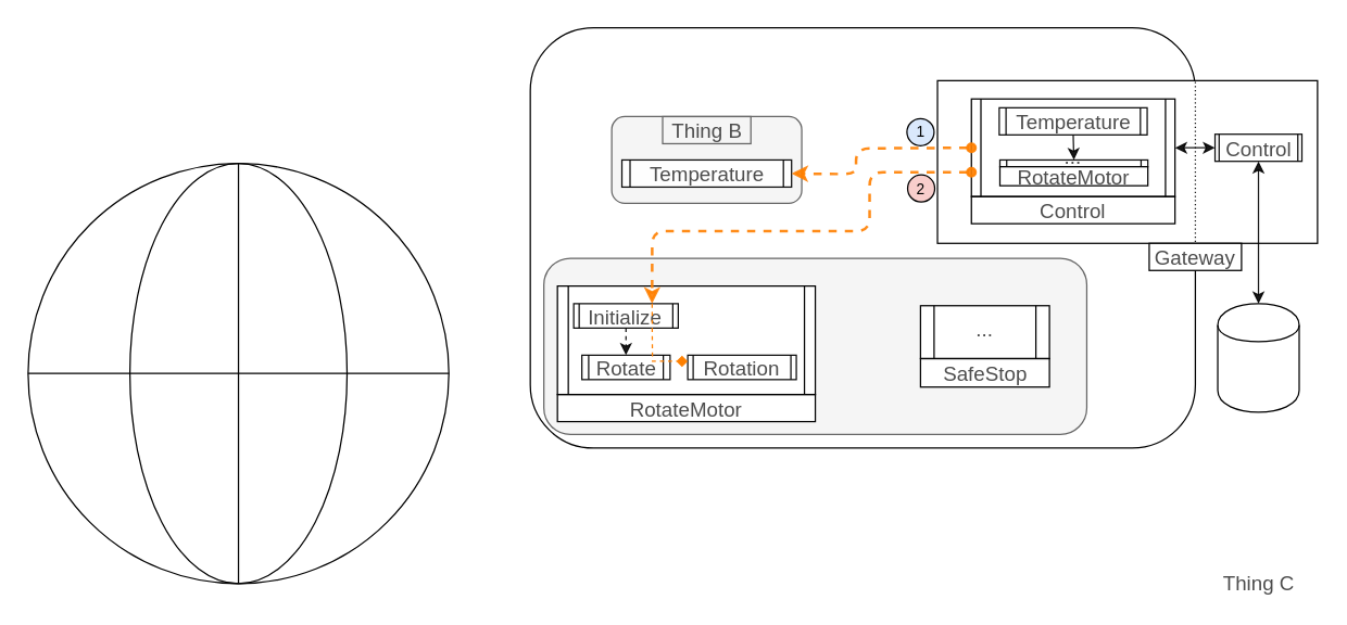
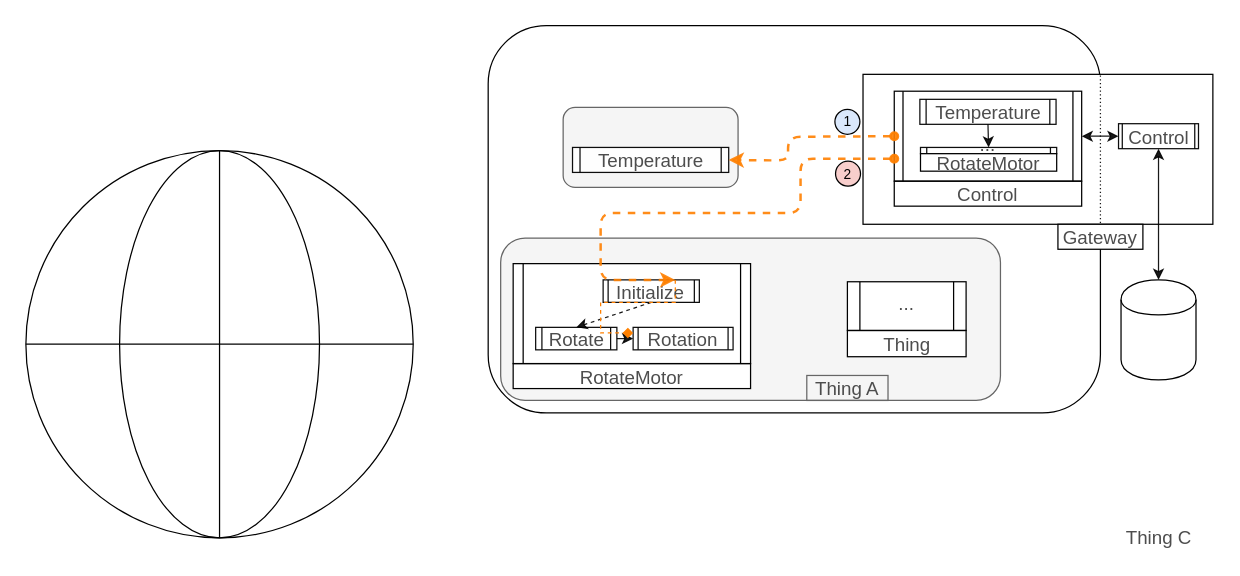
- <mxCell id="23" value="Thing B" style="text;html=1;strokeColor=#666666;fillColor=none;align=center;verticalAlign=middle;whiteSpace=wrap;rounded=0;shadow=0;glass=0;fontSize=15;fontColor=#4D4D4D;" parent="21" vertex="1"><mxGeometry x="37.5" width="65" height="20" as="geometry" /></mxCell>
- <mxCell id="14" value="Initialize" style="shape=process;whiteSpace=wrap;html=1;rounded=0;shadow=0;glass=0;strokeColor=#000000;strokeWidth=1;fillColor=#ffffff;fontSize=15;fontColor=#4D4D4D;opacity=95;align=center;size=0.057;" parent="12" vertex="1"><mxGeometry x="12" y="13" width="77" height="18" as="geometry" /></mxCell>
+ <mxCell id="14" value="Initialize" style="shape=process;whiteSpace=wrap;html=1;rounded=0;shadow=0;glass=0;strokeColor=#000000;strokeWidth=1;fillColor=#ffffff;fontSize=15;fontColor=#4D4D4D;opacity=95;align=center;size=0.057;" parent="12" vertex="1"><mxGeometry x="72" y="13" width="77" height="18" as="geometry" /></mxCell>
+ <mxCell id="18" value="" style="endArrow=classic;html=1;labelBackgroundColor=#FFFFFF;strokeColor=#000000;fontSize=15;fontColor=#4D4D4D;opacity=90;entryX=0;entryY=0.5;exitX=1;exitY=0.5;" parent="12" source="15" target="16" edge="1"><mxGeometry width="50" height="50" relative="1" as="geometry"><mxPoint x="236.793" y="0.241" as="sourcePoint" /><mxPoint x="267.138" y="0.241" as="targetPoint" /></mxGeometry></mxCell>
- <mxCell id="39" value="SafeStop" style="rounded=0;whiteSpace=wrap;html=1;shadow=0;glass=0;strokeColor=#000000;strokeWidth=1;fillColor=none;gradientColor=none;fontSize=15;fontColor=#4D4D4D;align=center;" parent="37" vertex="1"><mxGeometry y="39" width="95" height="21" as="geometry" /></mxCell>
+ <mxCell id="39" value="Thing" style="rounded=0;whiteSpace=wrap;html=1;shadow=0;glass=0;strokeColor=#000000;strokeWidth=1;fillColor=none;gradientColor=none;fontSize=15;fontColor=#4D4D4D;align=center;" parent="37" vertex="1"><mxGeometry y="39" width="95" height="21" as="geometry" /></mxCell>
+ <mxCell id="7" value="Thing A" style="text;html=1;strokeColor=#666666;fillColor=none;align=center;verticalAlign=middle;whiteSpace=wrap;rounded=0;shadow=0;glass=0;fontSize=15;fontColor=#4D4D4D;" parent="1" vertex="1"><mxGeometry x="645" y="300" width="65" height="20" as="geometry" /></mxCell>
